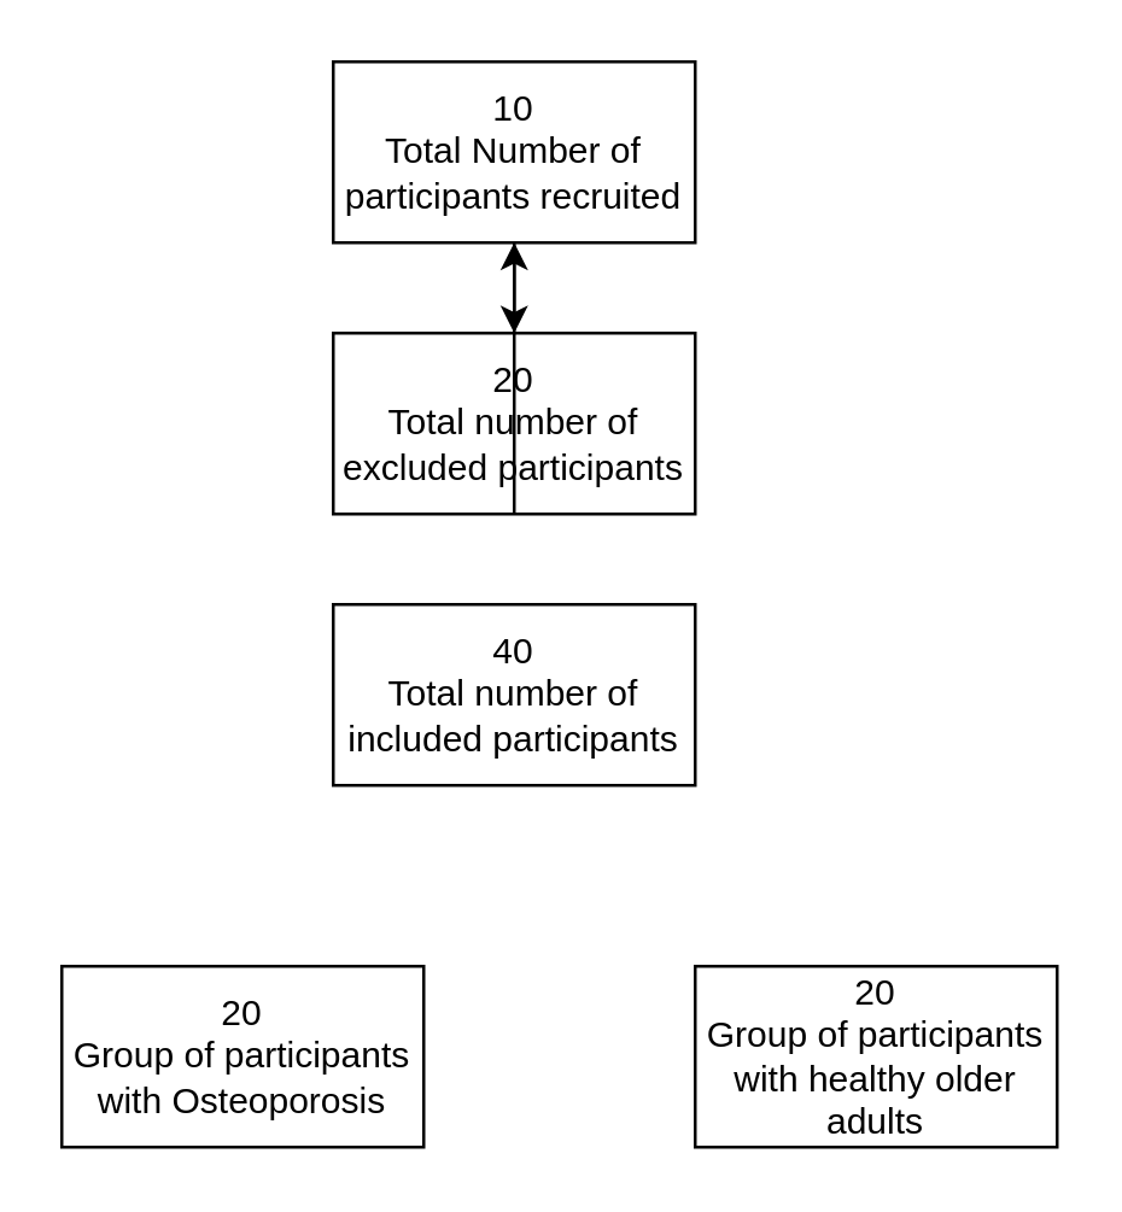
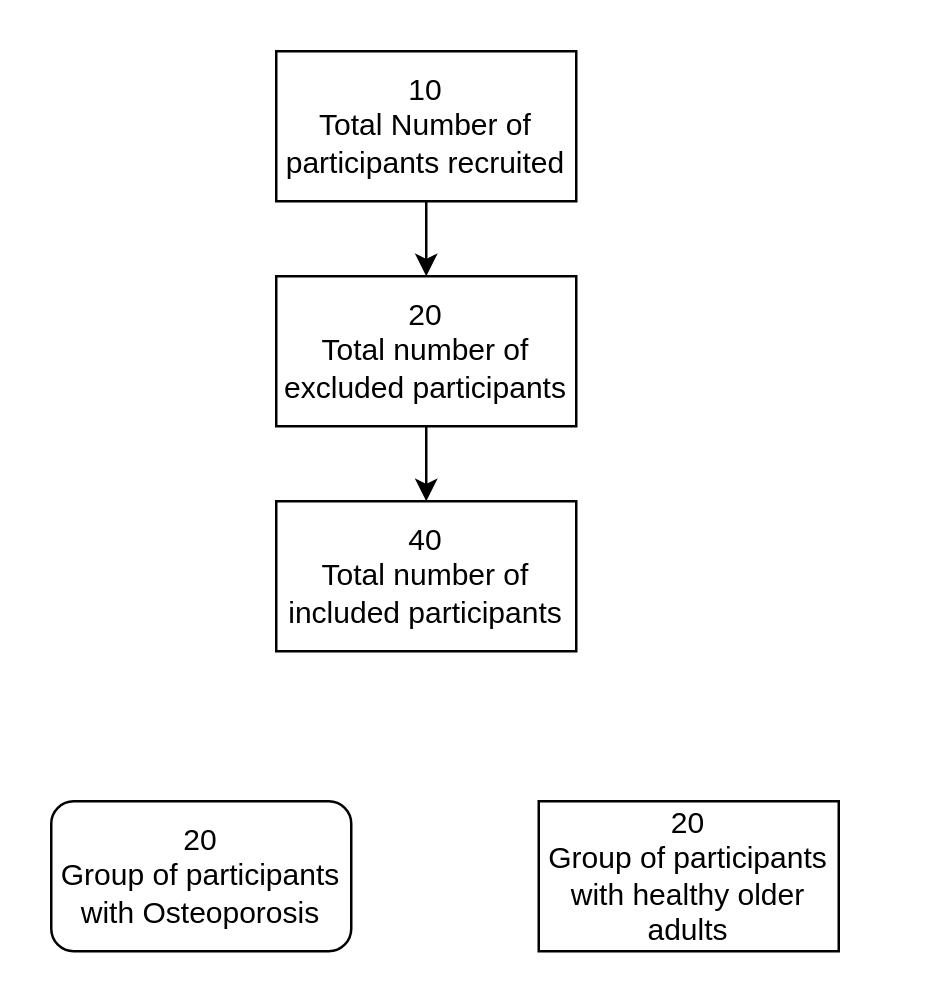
- <mxCell id="8" value="" style="endArrow=classic;html=1;rounded=0;exitX=0.5;exitY=1;exitDx=0;exitDy=0;" edge="1" parent="1" source="3" target="2"><mxGeometry relative="1" as="geometry"><mxPoint x="170" y="180" as="sourcePoint" /><mxPoint x="170" y="110" as="targetPoint" /></mxGeometry></mxCell>
+ <mxCell id="8" value="" style="endArrow=classic;html=1;rounded=0;entryX=0.5;entryY=0;entryDx=0;entryDy=0;exitX=0.5;exitY=1;exitDx=0;exitDy=0;" edge="1" parent="1" source="3" target="4"><mxGeometry relative="1" as="geometry"><mxPoint x="170" y="180" as="sourcePoint" /><mxPoint x="170" y="110" as="targetPoint" /></mxGeometry></mxCell>
- <mxCell id="5" value="20&lt;br&gt;Group of participants with Osteoporosis" style="rounded=0;whiteSpace=wrap;html=1;" vertex="1" parent="1"><mxGeometry x="20" y="320" width="120" height="60" as="geometry" /></mxCell>
+ <mxCell id="5" value="20&lt;br&gt;Group of participants with Osteoporosis" style="whiteSpace=wrap;html=1;rounded=1;" vertex="1" parent="1"><mxGeometry x="20" y="320" width="120" height="60" as="geometry" /></mxCell>
- <mxCell id="6" value="20&lt;br&gt;Group of participants with healthy older adults" style="rounded=0;whiteSpace=wrap;html=1;" vertex="1" parent="1"><mxGeometry x="230" y="320" width="120" height="60" as="geometry" /></mxCell>
+ <mxCell id="6" value="20&lt;br&gt;Group of participants with healthy older adults" style="rounded=0;whiteSpace=wrap;html=1;" vertex="1" parent="1"><mxGeometry x="215" y="320" width="120" height="60" as="geometry" /></mxCell>
